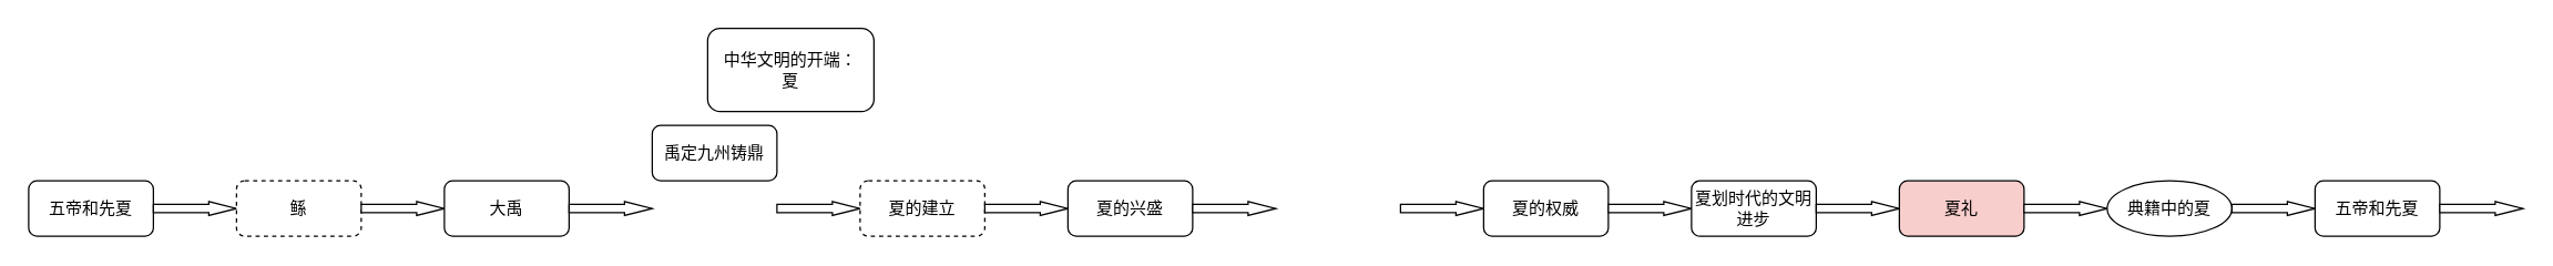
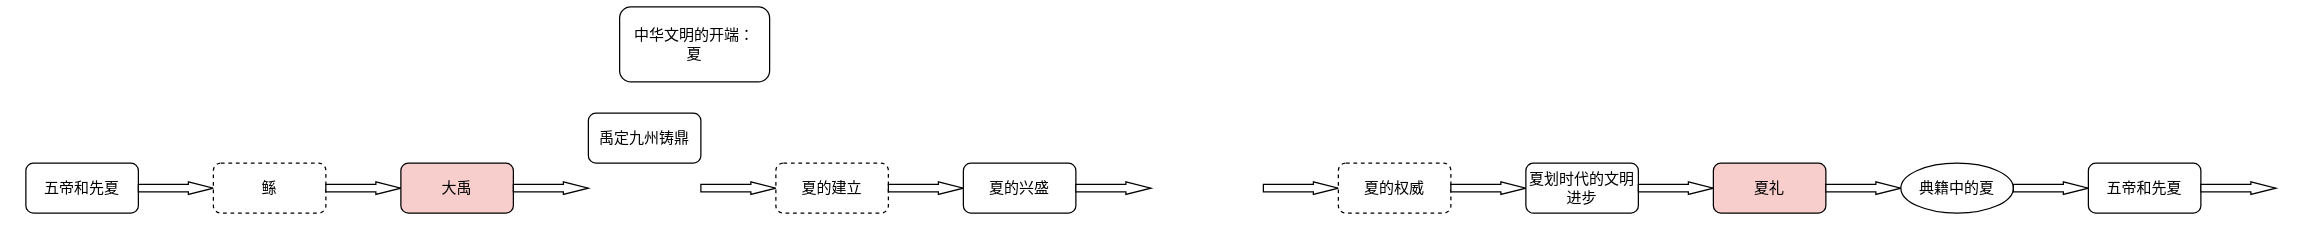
- <mxCell id="2" value="中华文明的开端：&lt;br&gt;夏" style="whiteSpace=wrap;html=1;rounded=1;" vertex="1" parent="1"><mxGeometry x="510" y="20" width="120" height="60" as="geometry" /></mxCell>
+ <mxCell id="2" value="中华文明的开端：&lt;br&gt;夏" style="whiteSpace=wrap;html=1;rounded=1;" vertex="1" parent="1"><mxGeometry x="495" y="5" width="120" height="60" as="geometry" /></mxCell>
- <mxCell id="7" value="大禹" style="whiteSpace=wrap;html=1;rounded=1;" vertex="1" parent="1"><mxGeometry x="320" y="130" width="90" height="40" as="geometry" /></mxCell>
+ <mxCell id="7" value="大禹" style="whiteSpace=wrap;html=1;rounded=1;fillColor=#f8cecc;" vertex="1" parent="1"><mxGeometry x="320" y="130" width="90" height="40" as="geometry" /></mxCell>
- <mxCell id="16" value="夏的权威" style="whiteSpace=wrap;html=1;rounded=1;" vertex="1" parent="1"><mxGeometry x="1070" y="130" width="90" height="40" as="geometry" /></mxCell>
+ <mxCell id="16" value="夏的权威" style="whiteSpace=wrap;html=1;rounded=1;dashed=1;" vertex="1" parent="1"><mxGeometry x="1070" y="130" width="90" height="40" as="geometry" /></mxCell>
